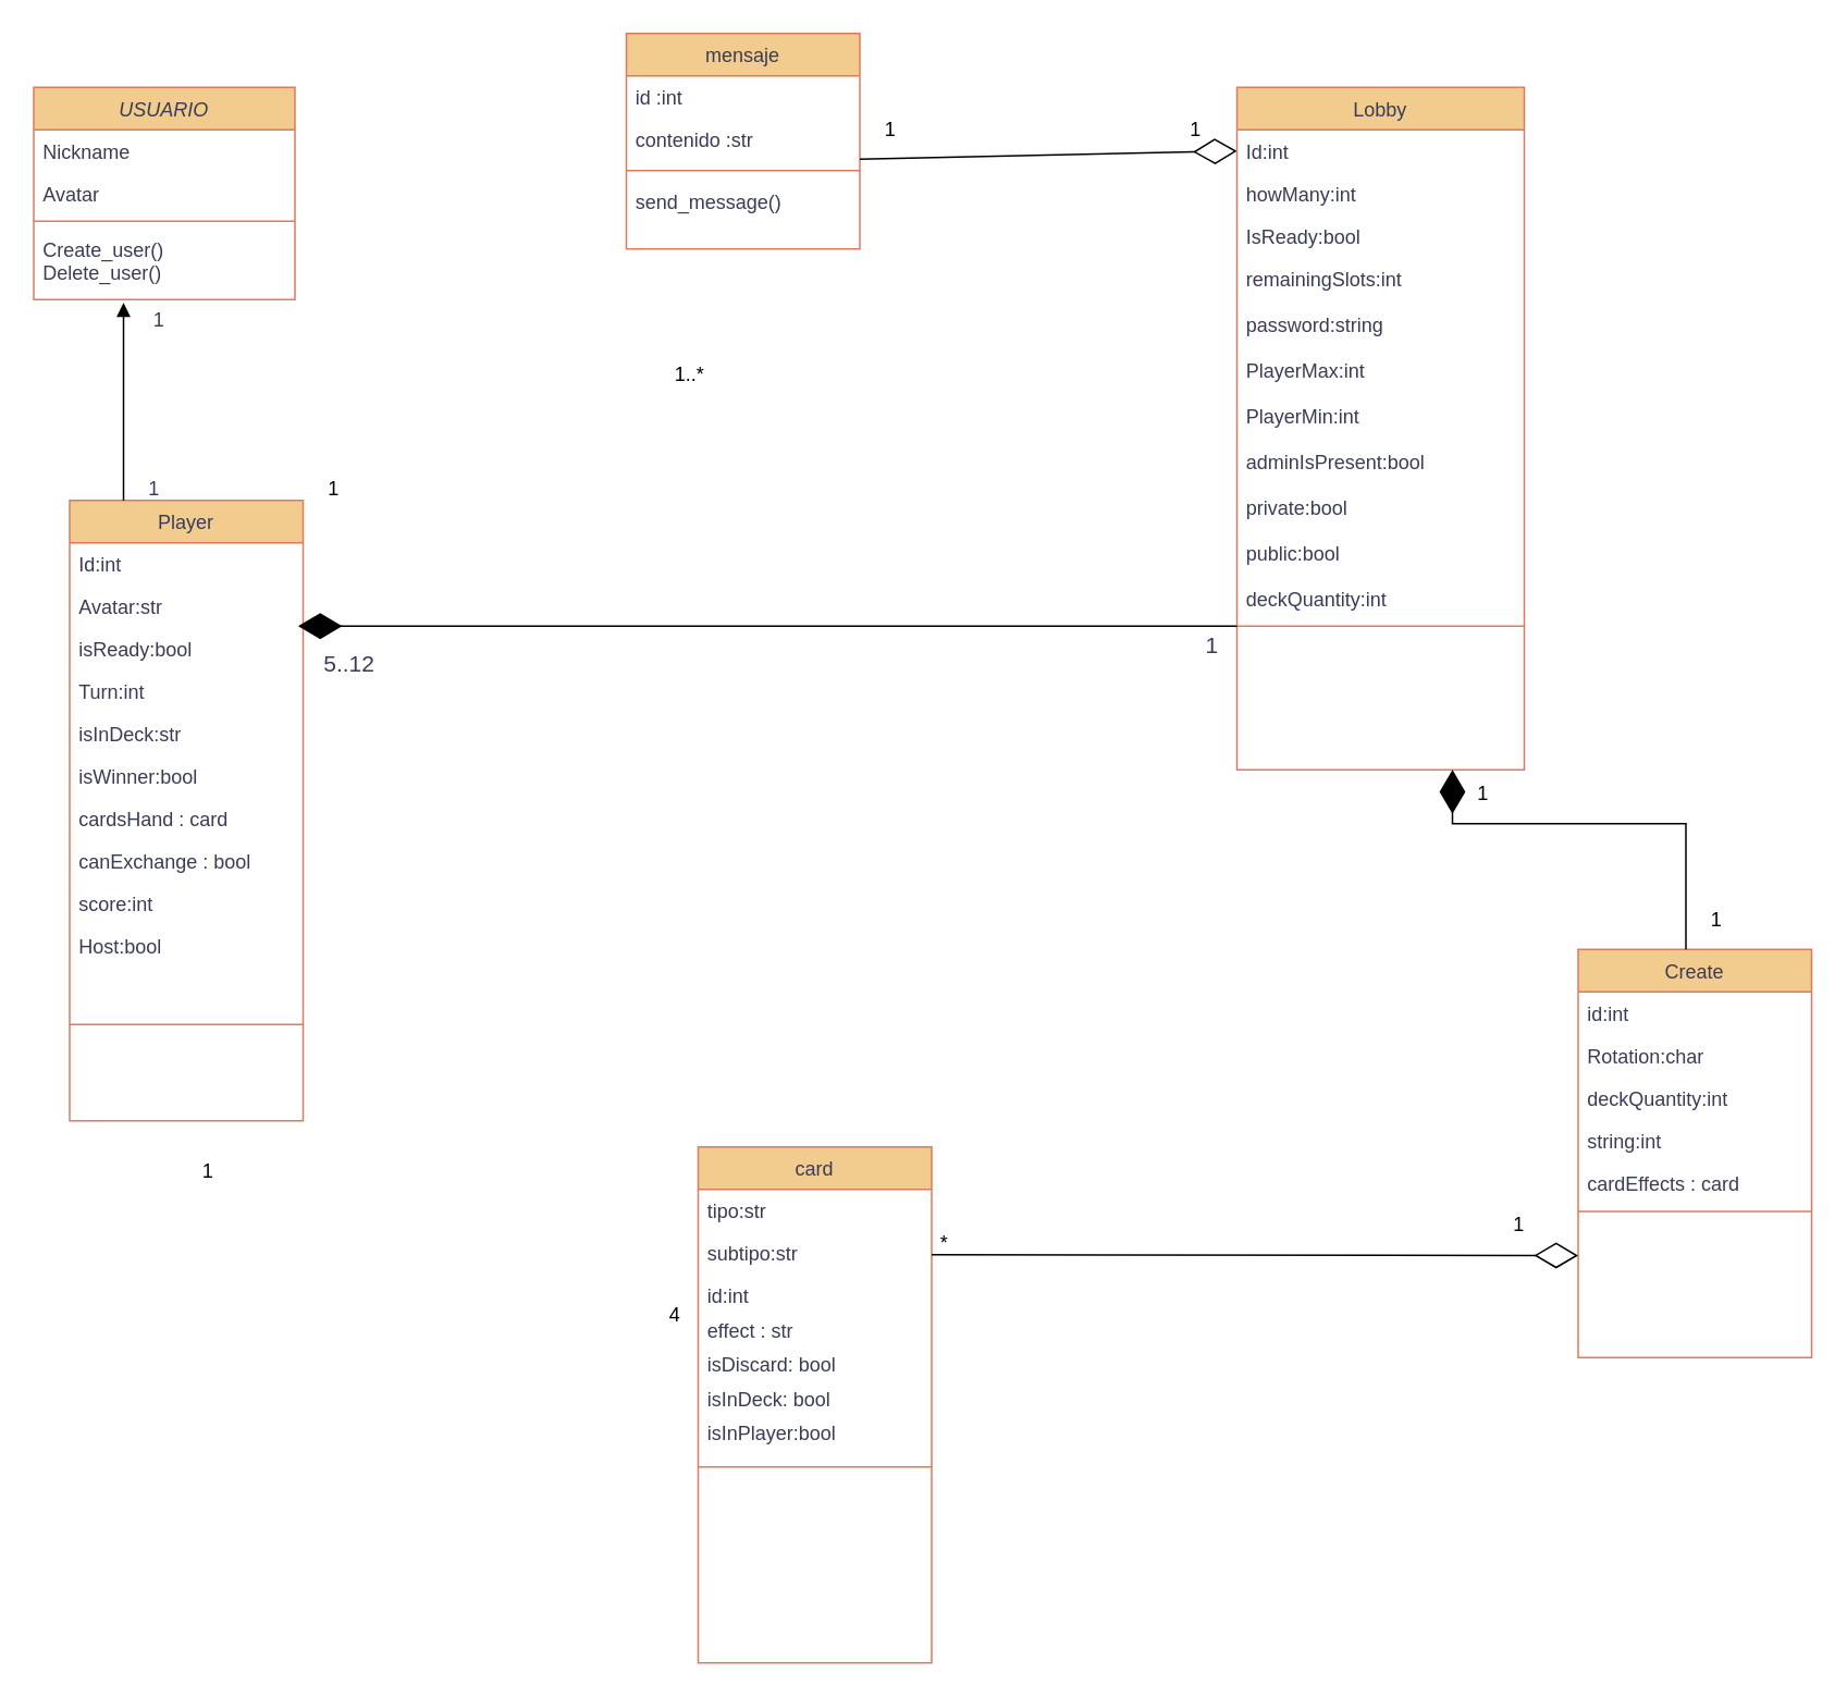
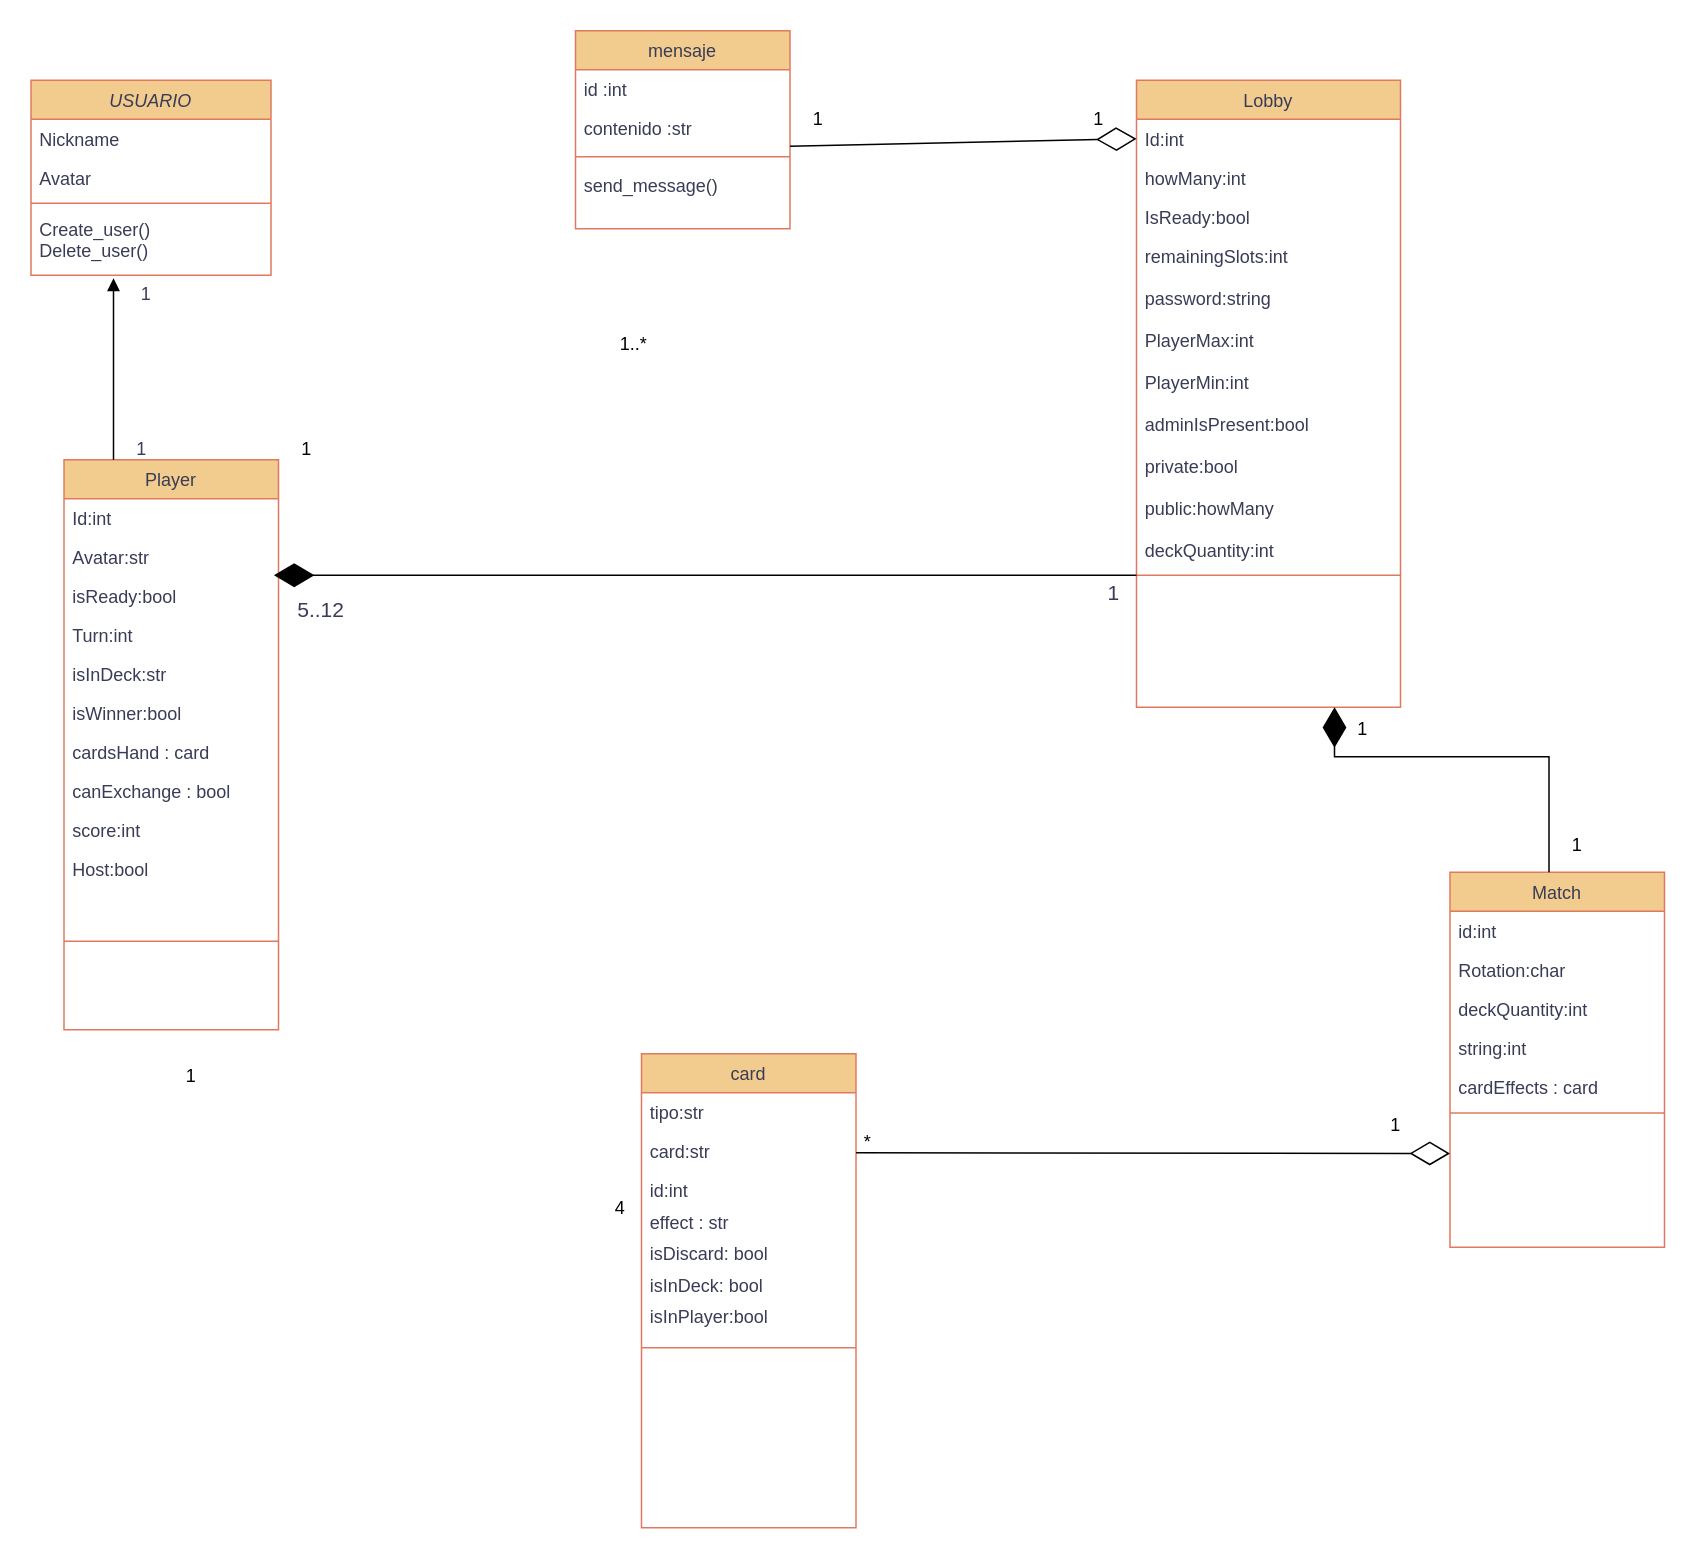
- <mxCell id="29" value="public:bool&#10;" style="text;align=left;verticalAlign=top;spacingLeft=4;spacingRight=4;overflow=hidden;rotatable=0;points=[[0,0.5],[1,0.5]];portConstraint=eastwest;rounded=0;shadow=0;html=0;labelBackgroundColor=none;fontColor=#393C56;" parent="19" vertex="1"><mxGeometry y="272" width="176" height="28" as="geometry" /></mxCell>
+ <mxCell id="29" value="public:howMany&#10;" style="text;align=left;verticalAlign=top;spacingLeft=4;spacingRight=4;overflow=hidden;rotatable=0;points=[[0,0.5],[1,0.5]];portConstraint=eastwest;rounded=0;shadow=0;html=0;labelBackgroundColor=none;fontColor=#393C56;" parent="19" vertex="1"><mxGeometry y="272" width="176" height="28" as="geometry" /></mxCell>
- <mxCell id="33" value="Create" style="swimlane;fontStyle=0;align=center;verticalAlign=top;childLayout=stackLayout;horizontal=1;startSize=26;horizontalStack=0;resizeParent=1;resizeLast=0;collapsible=1;marginBottom=0;rounded=0;shadow=0;strokeWidth=1;labelBackgroundColor=none;fillColor=#F2CC8F;strokeColor=#E07A5F;fontColor=#393C56;" parent="1" vertex="1"><mxGeometry x="966" y="581" width="143" height="250" as="geometry"><mxRectangle x="550" y="140" width="160" height="26" as="alternateBounds" /></mxGeometry></mxCell>
+ <mxCell id="33" value="Match" style="swimlane;fontStyle=0;align=center;verticalAlign=top;childLayout=stackLayout;horizontal=1;startSize=26;horizontalStack=0;resizeParent=1;resizeLast=0;collapsible=1;marginBottom=0;rounded=0;shadow=0;strokeWidth=1;labelBackgroundColor=none;fillColor=#F2CC8F;strokeColor=#E07A5F;fontColor=#393C56;" parent="1" vertex="1"><mxGeometry x="966" y="581" width="143" height="250" as="geometry"><mxRectangle x="550" y="140" width="160" height="26" as="alternateBounds" /></mxGeometry></mxCell>
- <mxCell id="45" value="subtipo:str" style="text;align=left;verticalAlign=top;spacingLeft=4;spacingRight=4;overflow=hidden;rotatable=0;points=[[0,0.5],[1,0.5]];portConstraint=eastwest;rounded=0;shadow=0;html=0;labelBackgroundColor=none;fontColor=#393C56;" parent="43" vertex="1"><mxGeometry y="52" width="143" height="26" as="geometry" /></mxCell>
+ <mxCell id="45" value="card:str" style="text;align=left;verticalAlign=top;spacingLeft=4;spacingRight=4;overflow=hidden;rotatable=0;points=[[0,0.5],[1,0.5]];portConstraint=eastwest;rounded=0;shadow=0;html=0;labelBackgroundColor=none;fontColor=#393C56;" parent="43" vertex="1"><mxGeometry y="52" width="143" height="26" as="geometry" /></mxCell>
